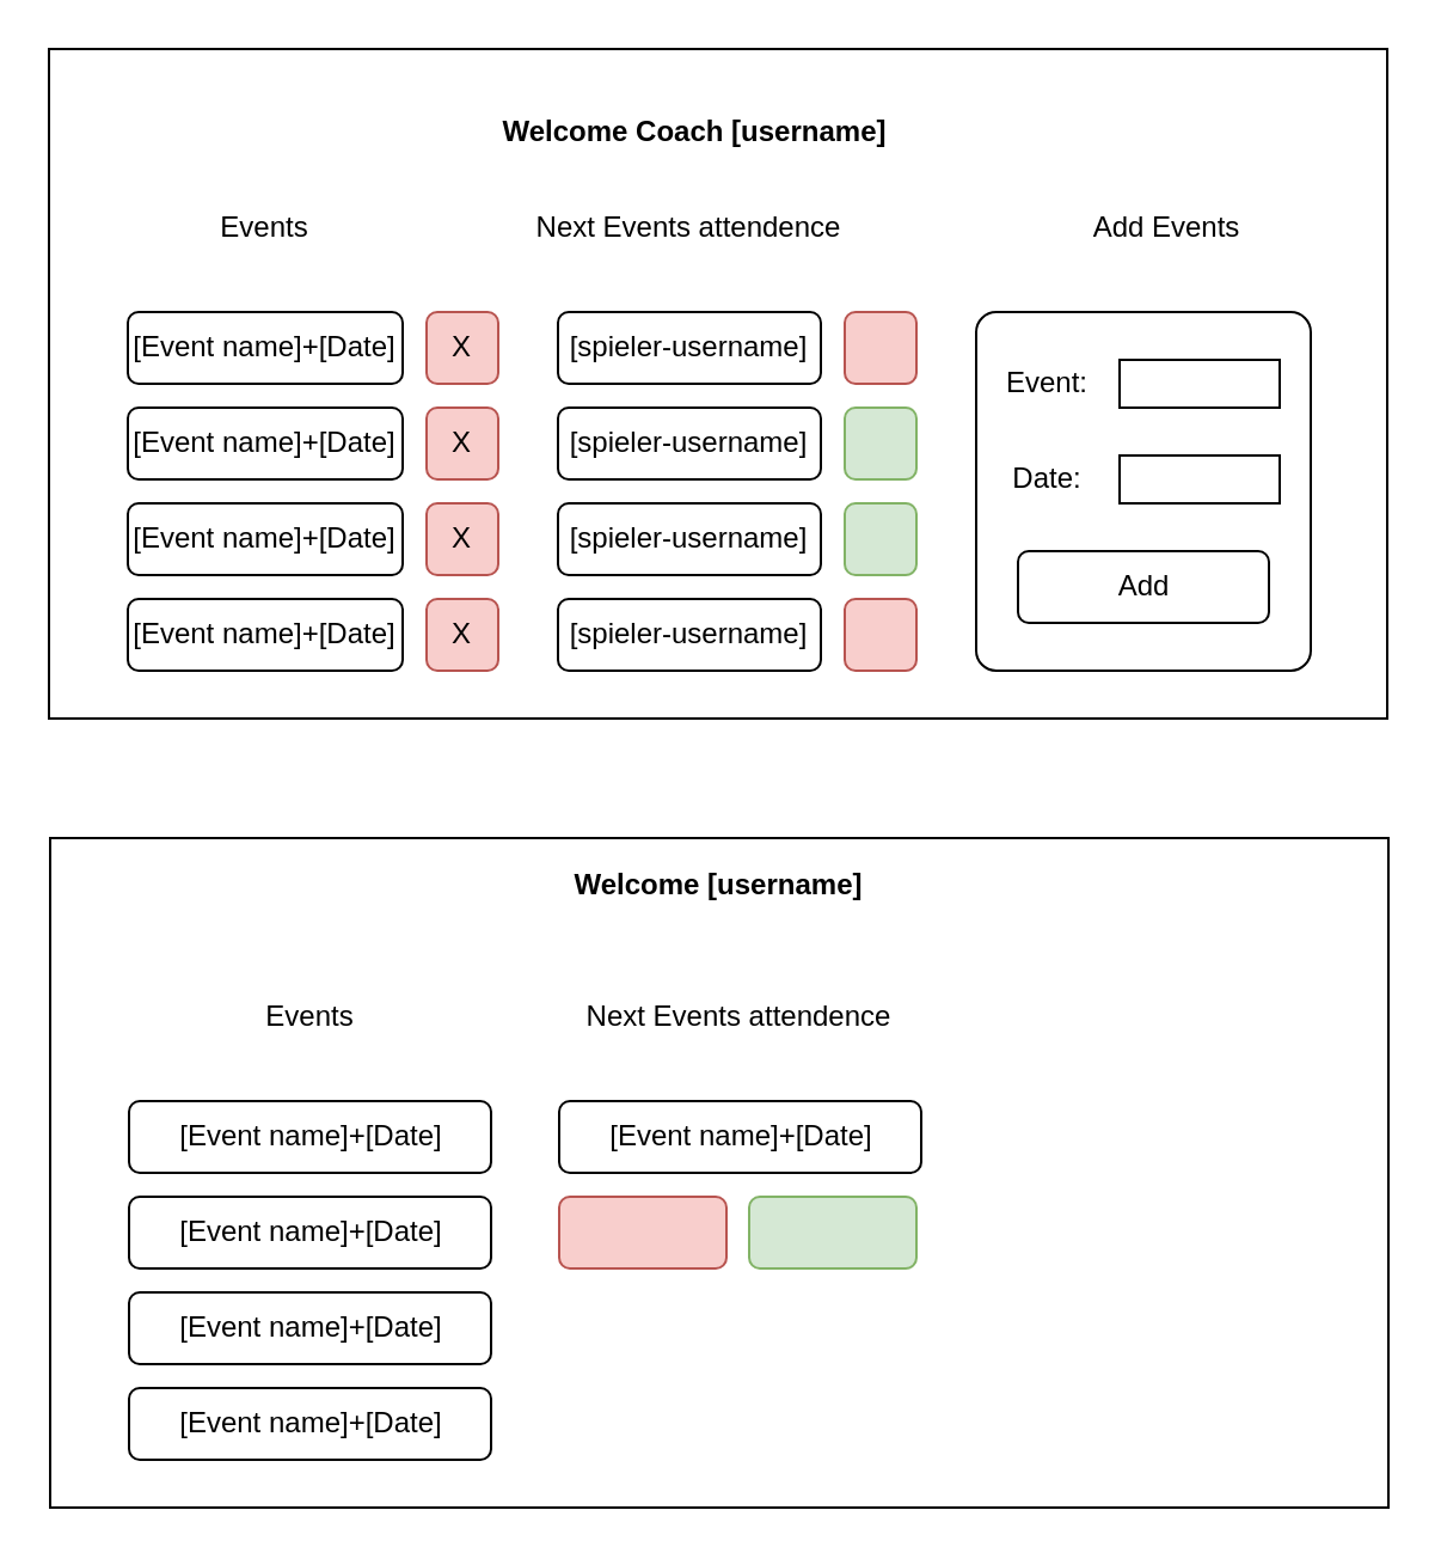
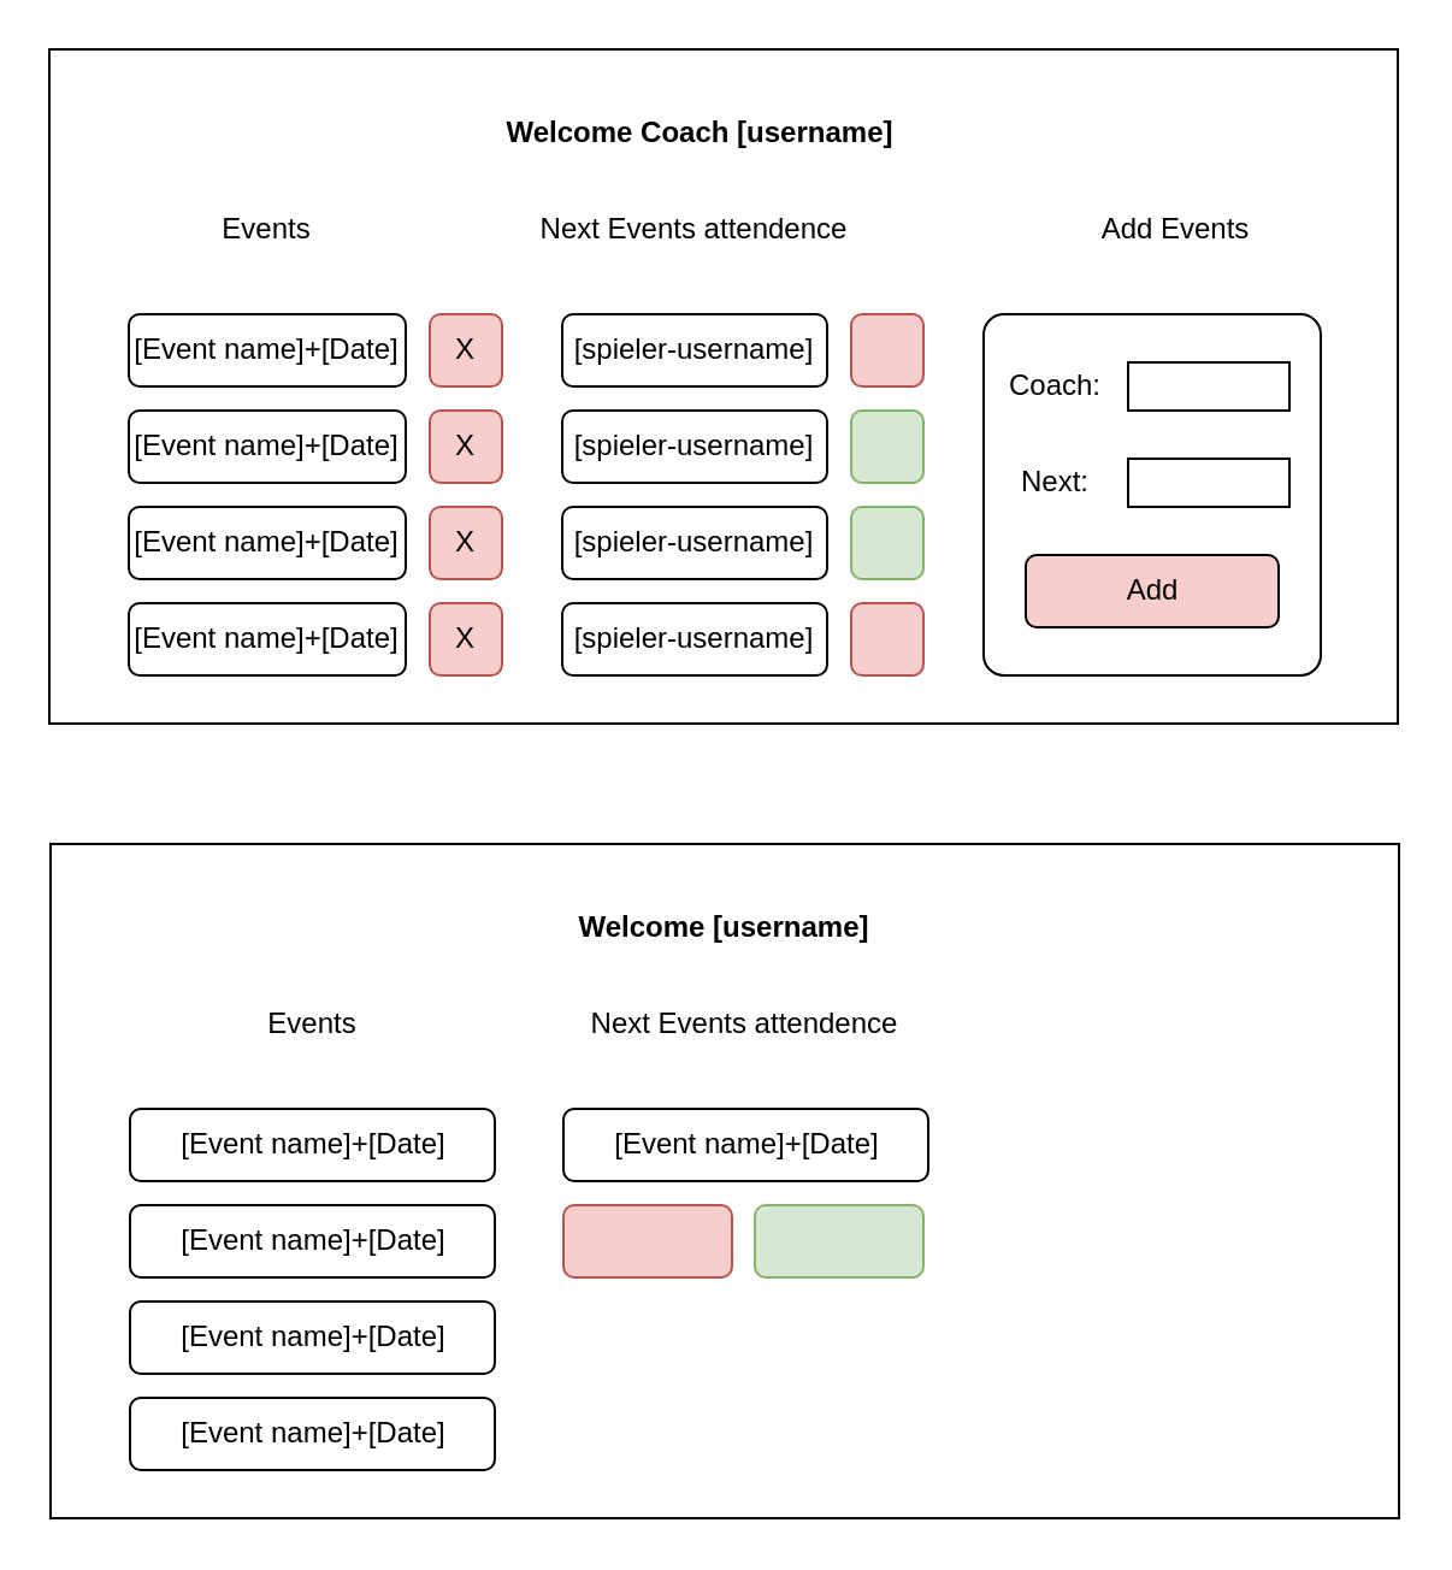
- <mxCell id="23" value="Event:" style="text;html=1;align=center;verticalAlign=middle;whiteSpace=wrap;rounded=0;" vertex="1" parent="1"><mxGeometry x="408" y="140" width="60" height="40" as="geometry" /></mxCell>
+ <mxCell id="23" value="Coach:" style="text;html=1;align=center;verticalAlign=middle;whiteSpace=wrap;rounded=0;" vertex="1" parent="1"><mxGeometry x="408" y="140" width="60" height="40" as="geometry" /></mxCell>
- <mxCell id="24" value="Date:" style="text;html=1;align=center;verticalAlign=middle;whiteSpace=wrap;rounded=0;" vertex="1" parent="1"><mxGeometry x="408" y="180" width="60" height="40" as="geometry" /></mxCell>
+ <mxCell id="24" value="Next:" style="text;html=1;align=center;verticalAlign=middle;whiteSpace=wrap;rounded=0;" vertex="1" parent="1"><mxGeometry x="408" y="180" width="60" height="40" as="geometry" /></mxCell>
- <mxCell id="25" value="Add" style="rounded=1;whiteSpace=wrap;html=1;" vertex="1" parent="1"><mxGeometry x="425.5" y="230" width="105" height="30" as="geometry" /></mxCell>
+ <mxCell id="25" value="Add" style="rounded=1;whiteSpace=wrap;html=1;fillColor=#f8cecc;" vertex="1" parent="1"><mxGeometry x="425.5" y="230" width="105" height="30" as="geometry" /></mxCell>
- <mxCell id="35" value="&lt;b&gt;Welcome [username]&lt;/b&gt;" style="text;html=1;align=center;verticalAlign=middle;whiteSpace=wrap;rounded=0;" vertex="1" parent="1"><mxGeometry x="203" y="355" width="195" height="30" as="geometry" /></mxCell>
+ <mxCell id="35" value="&lt;b&gt;Welcome [username]&lt;/b&gt;" style="text;html=1;align=center;verticalAlign=middle;whiteSpace=wrap;rounded=0;" vertex="1" parent="1"><mxGeometry x="203" y="370" width="195" height="30" as="geometry" /></mxCell>
